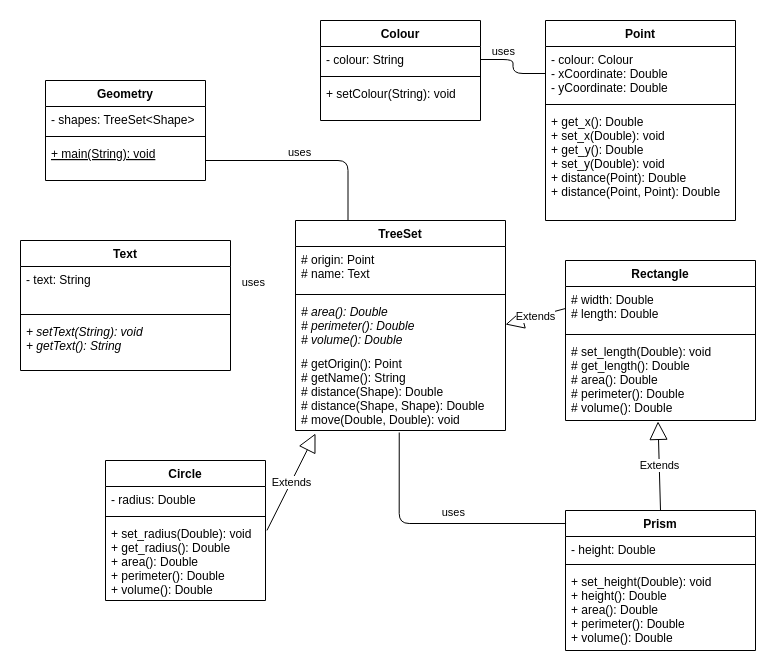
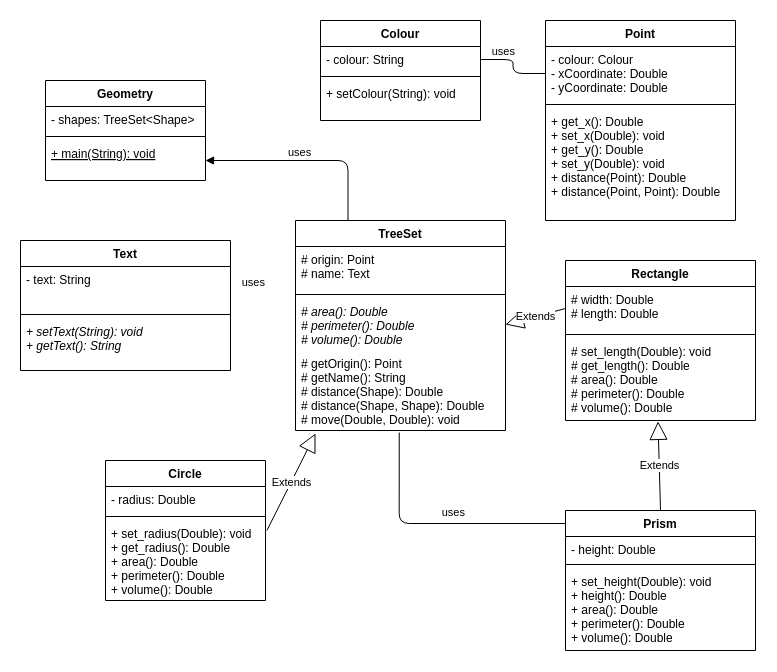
- <mxCell id="35" value="" style="endArrow=none;html=1;edgeStyle=orthogonalEdgeStyle;exitX=0.25;exitY=0;exitDx=0;exitDy=0;entryX=1;entryY=0.5;entryDx=0;entryDy=0;" edge="1" parent="1" source="26" target="5"><mxGeometry relative="1" as="geometry"><mxPoint x="145" y="160" as="sourcePoint" /><mxPoint x="305" y="160" as="targetPoint" /></mxGeometry></mxCell>
+ <mxCell id="35" value="" style="endArrow=block;html=1;edgeStyle=orthogonalEdgeStyle;exitX=0.25;exitY=0;exitDx=0;exitDy=0;entryX=1;entryY=0.5;entryDx=0;entryDy=0;" edge="1" parent="1" source="26" target="5"><mxGeometry relative="1" as="geometry"><mxPoint x="145" y="160" as="sourcePoint" /><mxPoint x="305" y="160" as="targetPoint" /></mxGeometry></mxCell>
